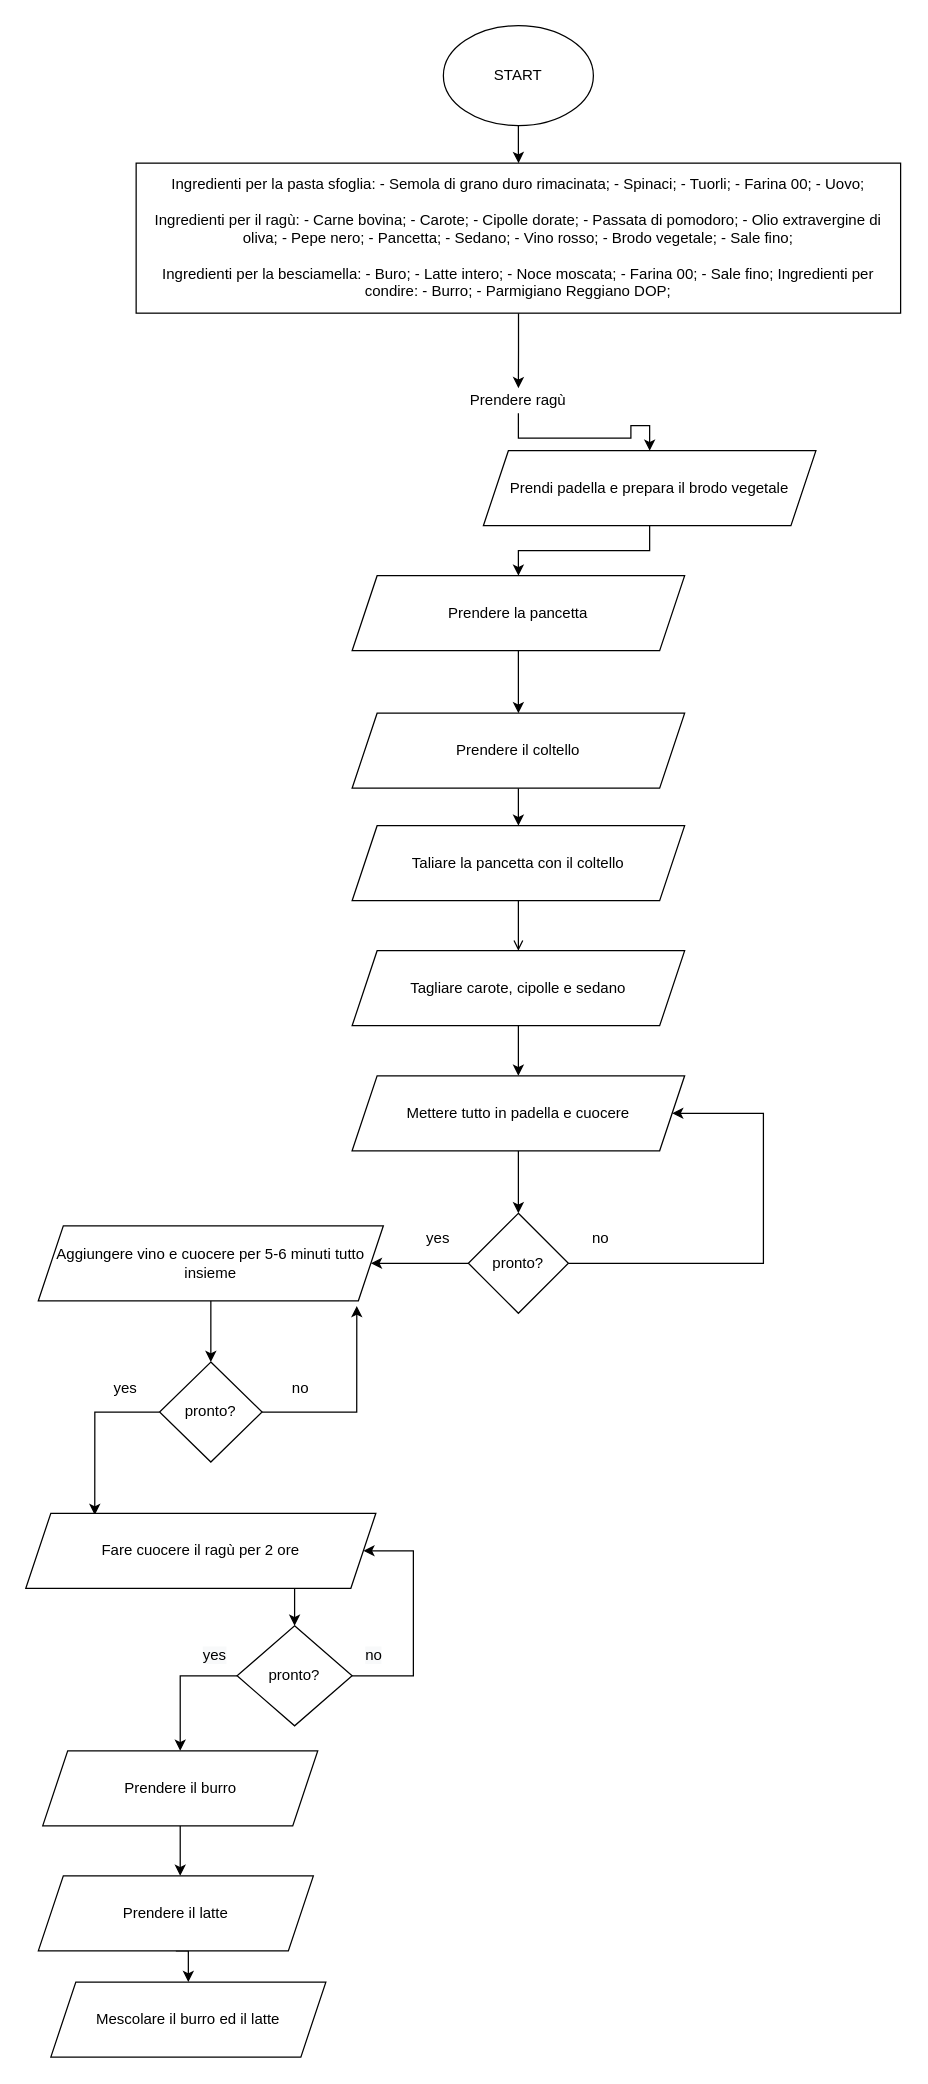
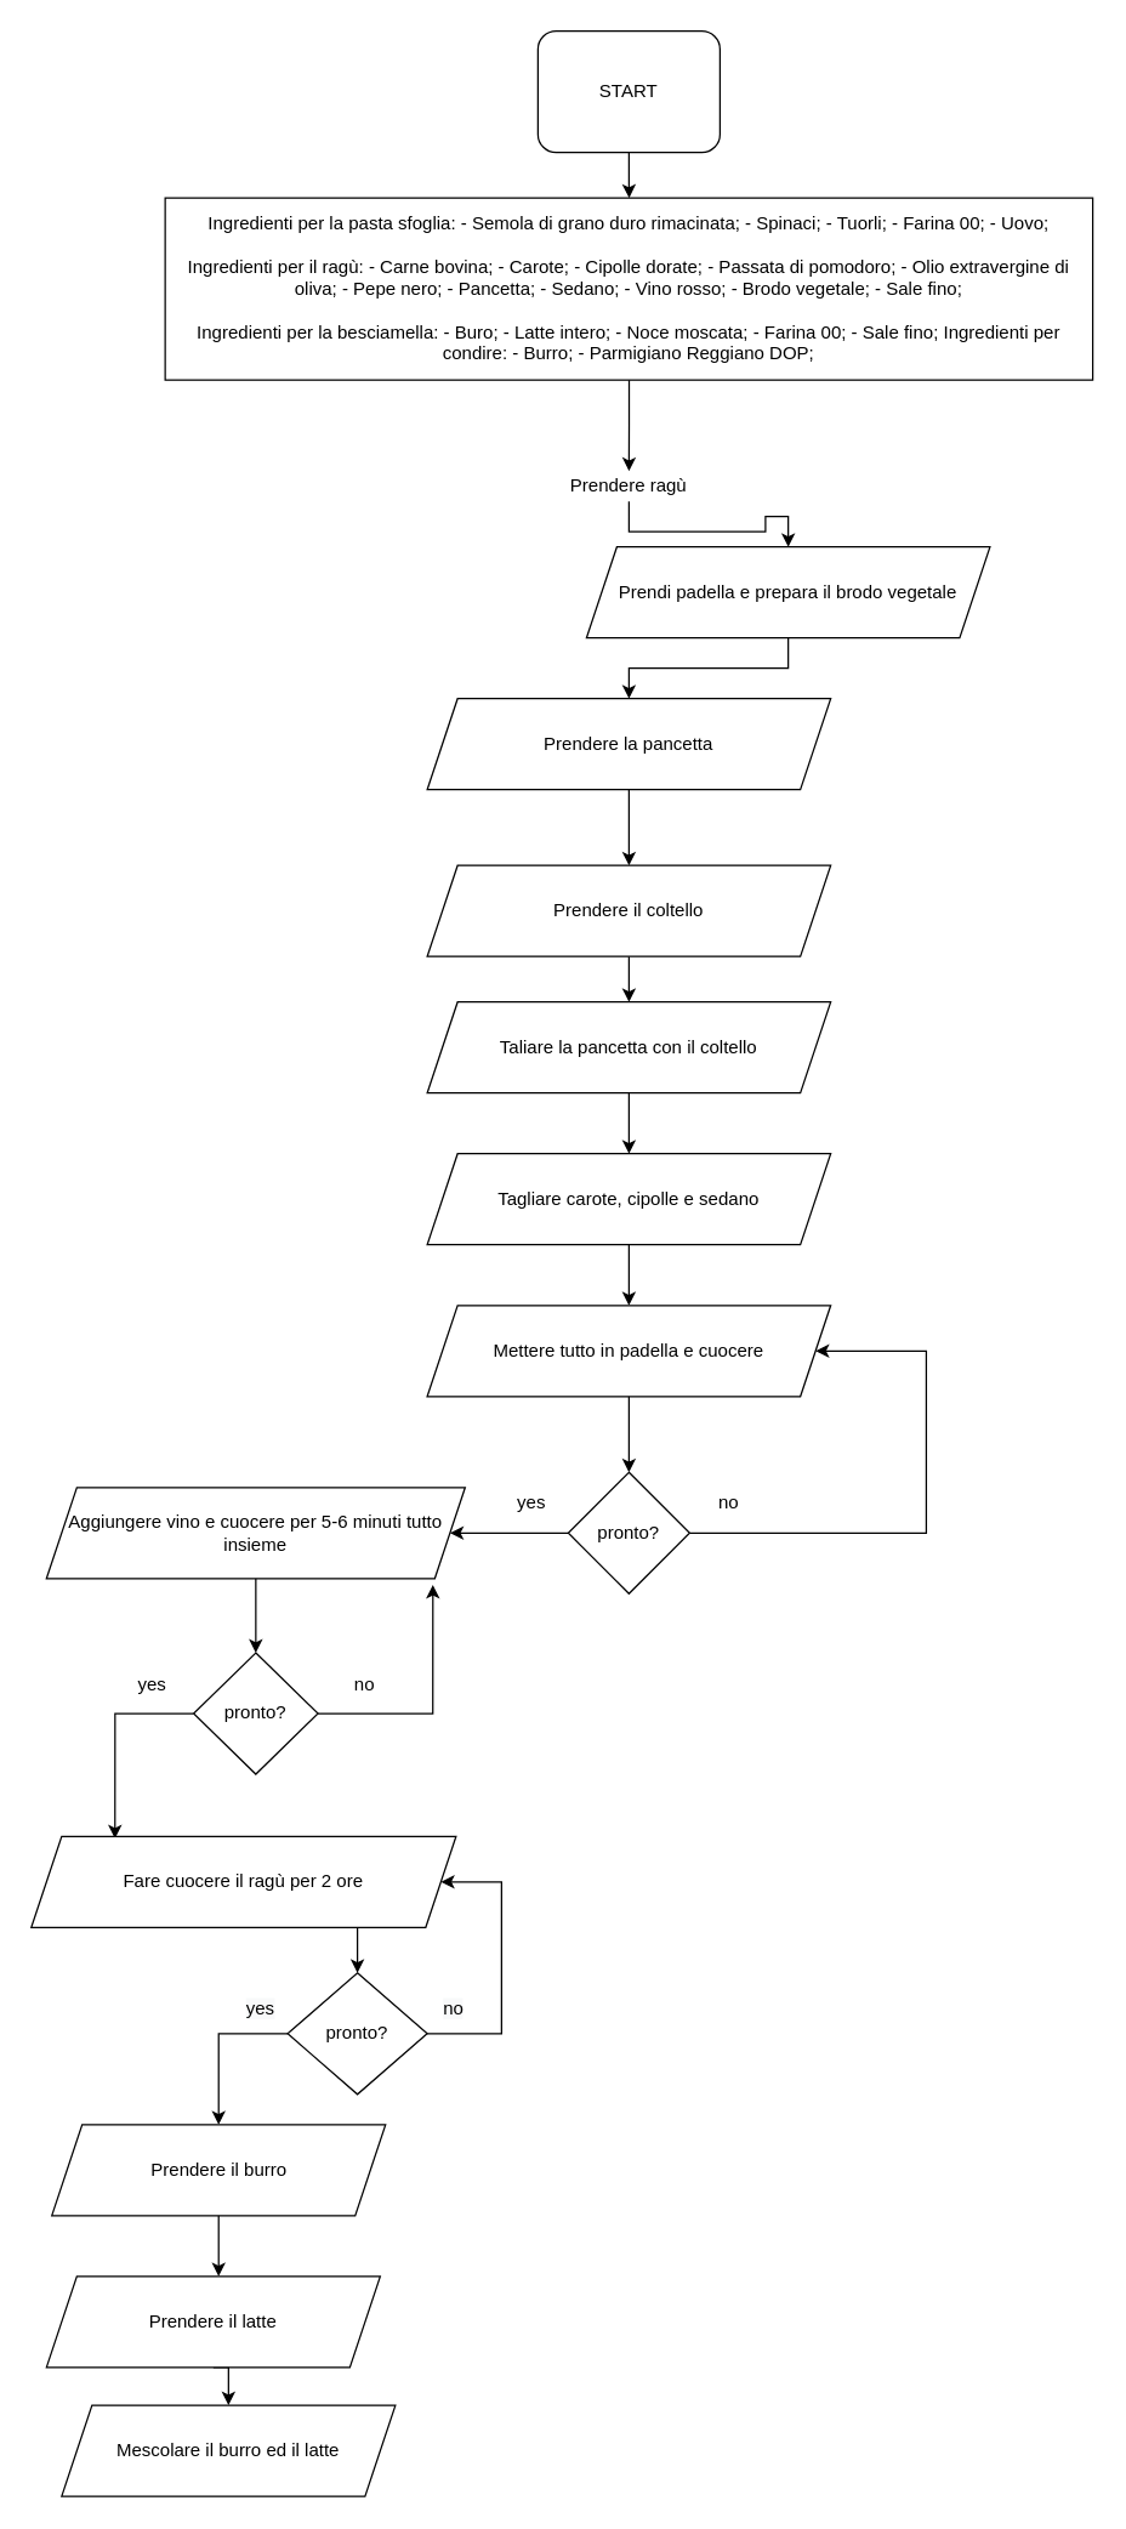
- <mxCell id="3" value="START" style="ellipse;whiteSpace=wrap;html=1;" vertex="1" parent="1"><mxGeometry x="354" y="20" width="120" height="80" as="geometry" /></mxCell>
+ <mxCell id="3" value="START" style="whiteSpace=wrap;html=1;rounded=1;" vertex="1" parent="1"><mxGeometry x="354" y="20" width="120" height="80" as="geometry" /></mxCell>
- <mxCell id="12" style="edgeStyle=orthogonalEdgeStyle;rounded=0;orthogonalLoop=1;jettySize=auto;html=1;exitX=0.5;exitY=1;exitDx=0;exitDy=0;entryX=0.5;entryY=0;entryDx=0;entryDy=0;endArrow=open;" edge="1" parent="1" source="13" target="17"><mxGeometry relative="1" as="geometry" /></mxCell>
+ <mxCell id="12" style="edgeStyle=orthogonalEdgeStyle;rounded=0;orthogonalLoop=1;jettySize=auto;html=1;exitX=0.5;exitY=1;exitDx=0;exitDy=0;entryX=0.5;entryY=0;entryDx=0;entryDy=0;" edge="1" parent="1" source="13" target="17"><mxGeometry relative="1" as="geometry" /></mxCell>
